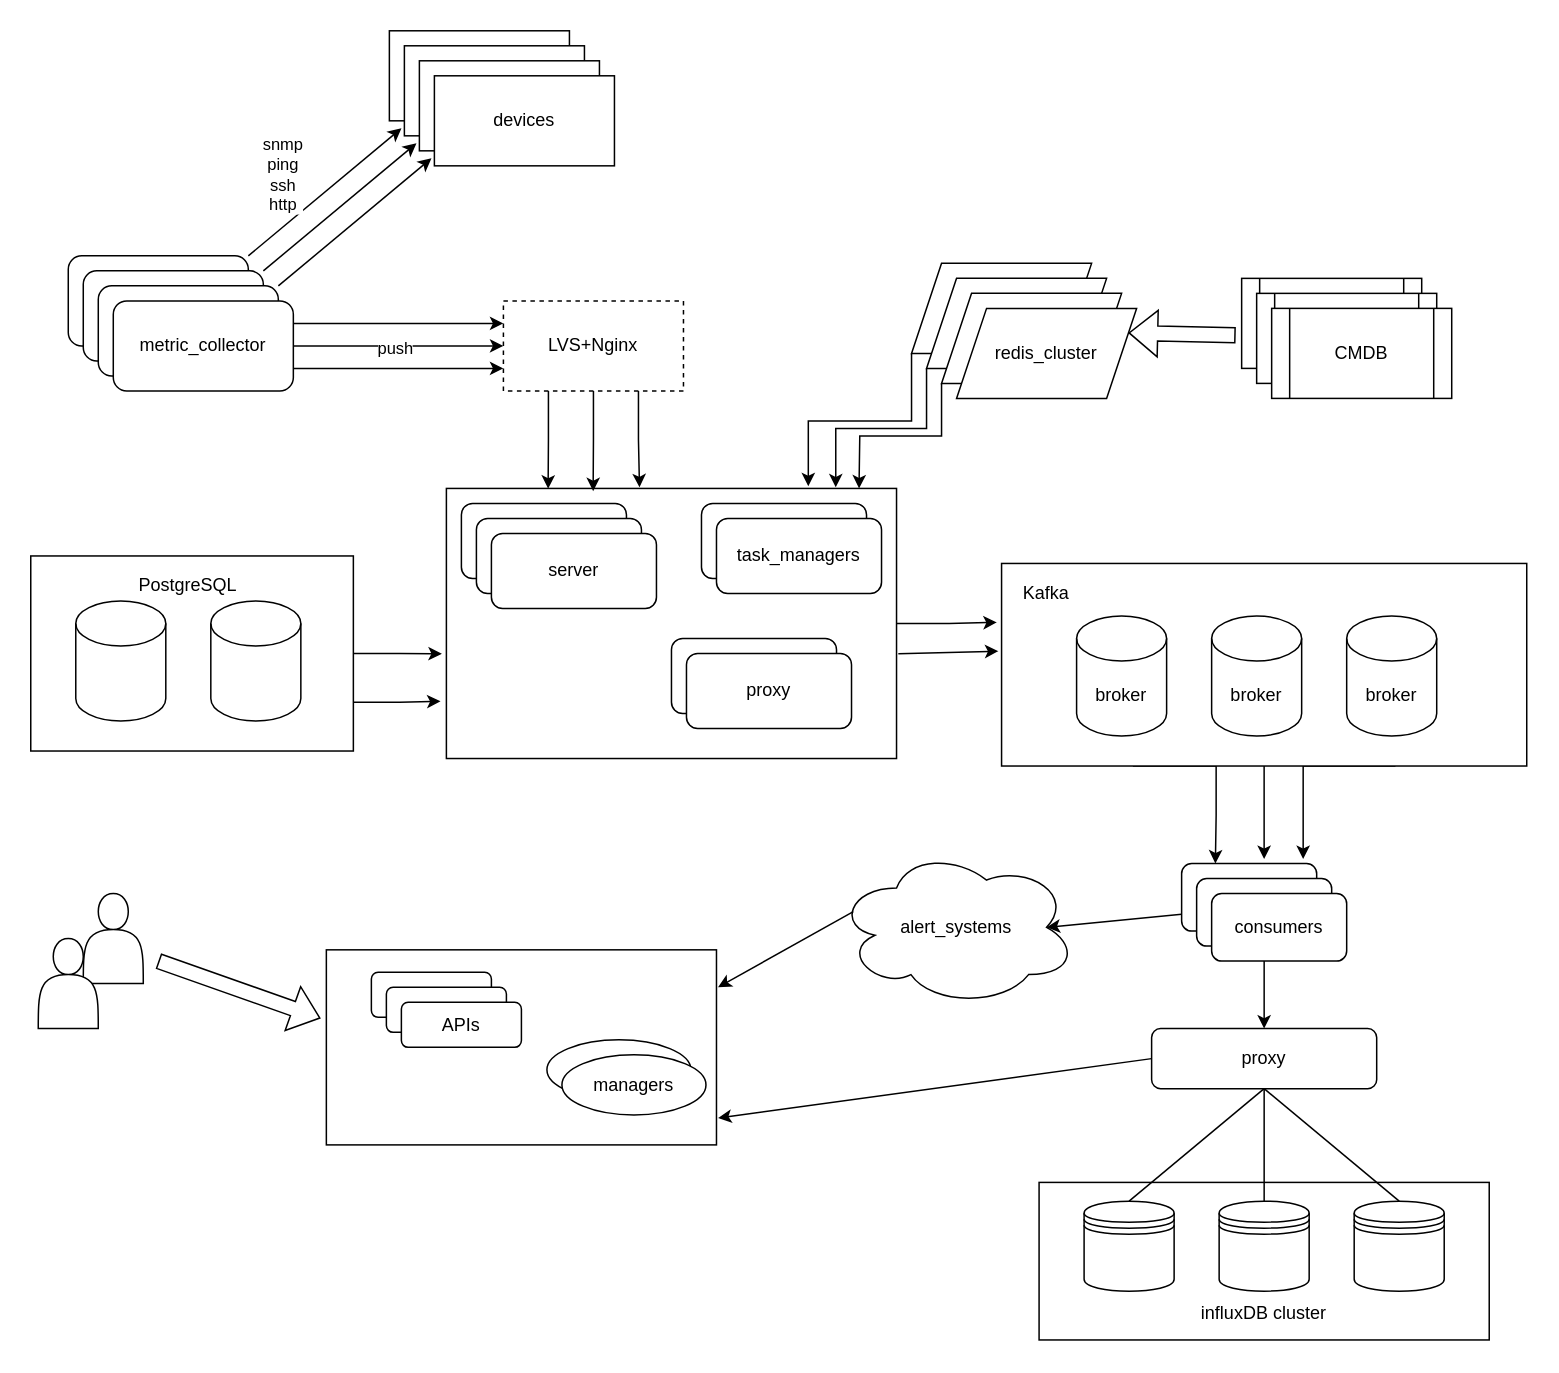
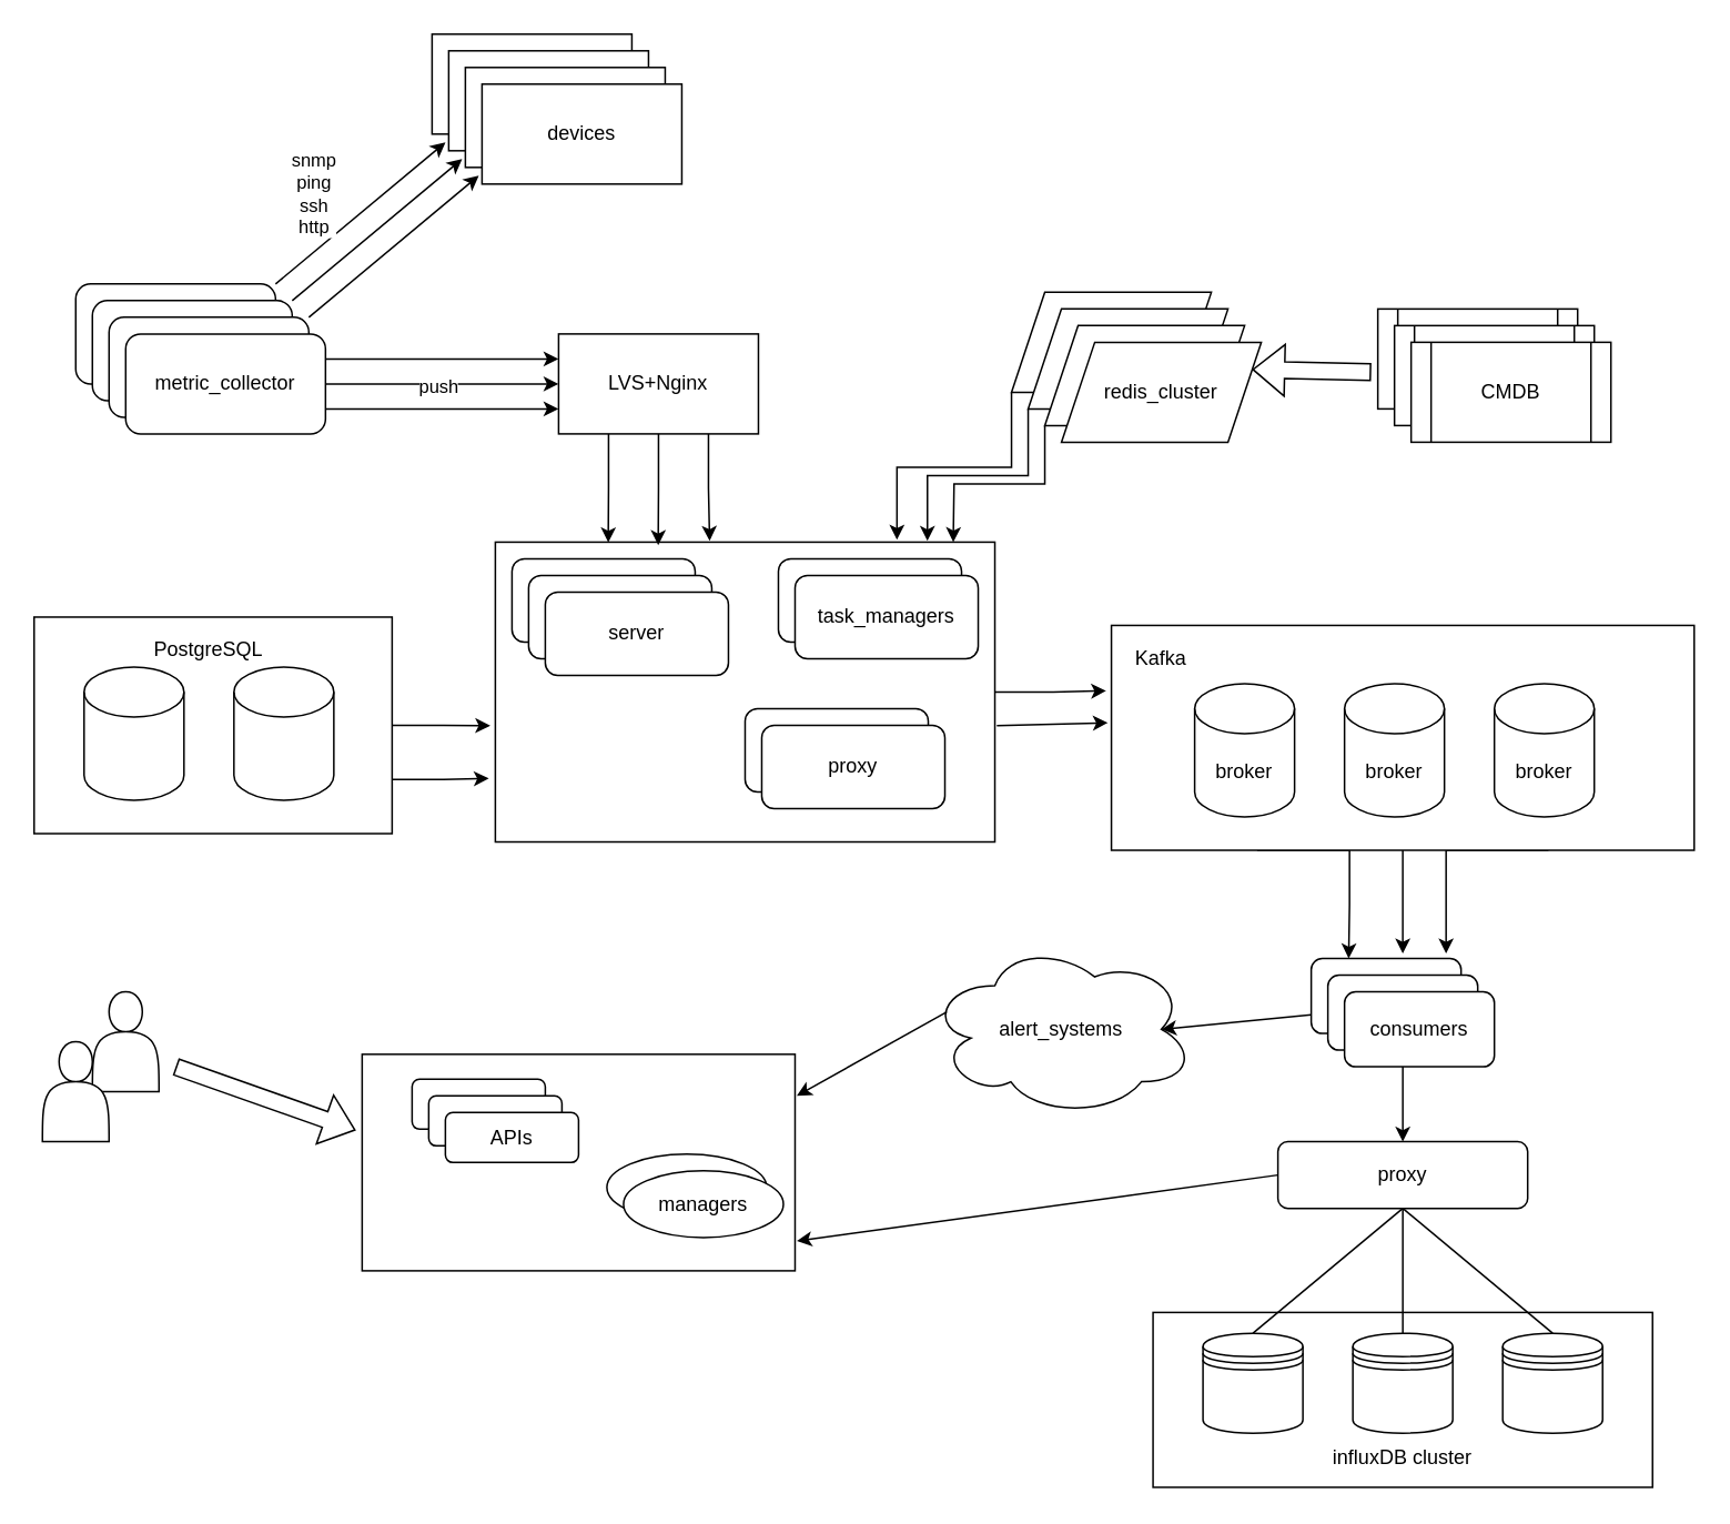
- <mxCell id="16" value="LVS+Nginx" style="rounded=0;whiteSpace=wrap;html=1;dashed=1;" parent="1" vertex="1"><mxGeometry x="335" y="200" width="120" height="60" as="geometry" /></mxCell>
+ <mxCell id="16" value="LVS+Nginx" style="rounded=0;whiteSpace=wrap;html=1;" parent="1" vertex="1"><mxGeometry x="335" y="200" width="120" height="60" as="geometry" /></mxCell>
